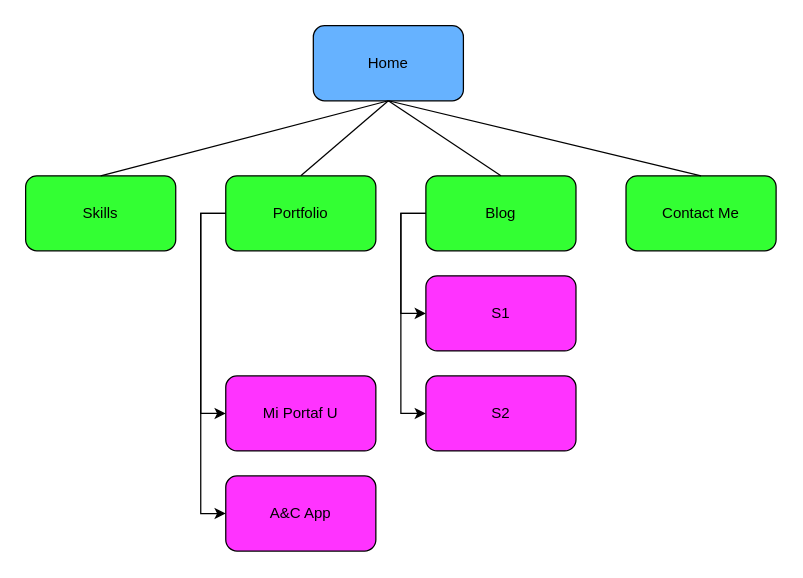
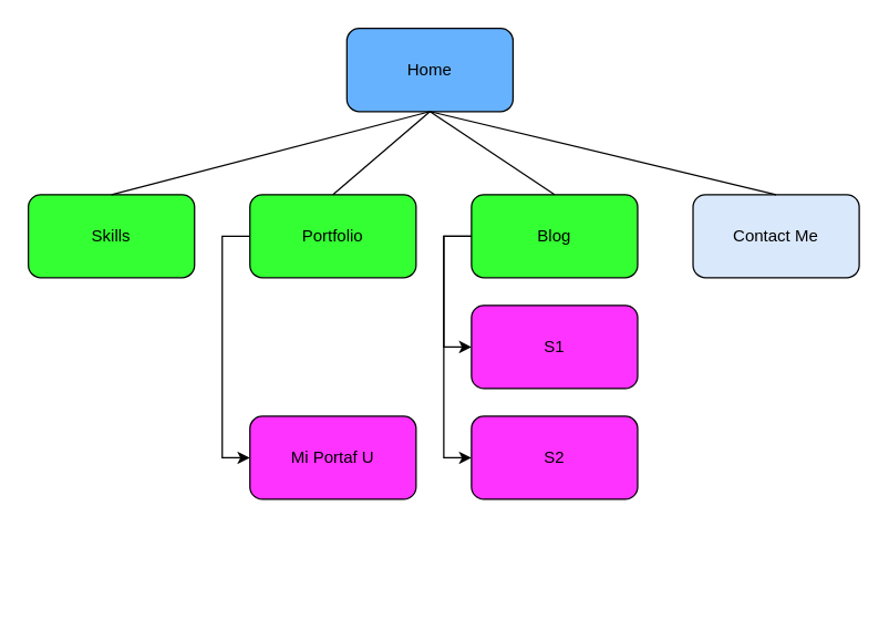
- <mxCell id="10" value="Contact Me" style="rounded=1;whiteSpace=wrap;html=1;fillColor=#33FF33;" vertex="1" parent="1"><mxGeometry x="500" y="140" width="120" height="60" as="geometry" /></mxCell>
+ <mxCell id="10" value="Contact Me" style="rounded=1;whiteSpace=wrap;html=1;fillColor=#dae8fc;" vertex="1" parent="1"><mxGeometry x="500" y="140" width="120" height="60" as="geometry" /></mxCell>
- <mxCell id="7" style="edgeStyle=orthogonalEdgeStyle;rounded=0;orthogonalLoop=1;jettySize=auto;html=1;exitX=0;exitY=0.5;exitDx=0;exitDy=0;entryX=0;entryY=0.5;entryDx=0;entryDy=0;" edge="1" parent="1" source="8" target="15"><mxGeometry relative="1" as="geometry" /></mxCell>
- <mxCell id="15" value="A&amp;amp;C App" style="rounded=1;whiteSpace=wrap;html=1;fillColor=#FF33FF;" vertex="1" parent="1"><mxGeometry x="180" y="380" width="120" height="60" as="geometry" /></mxCell>
